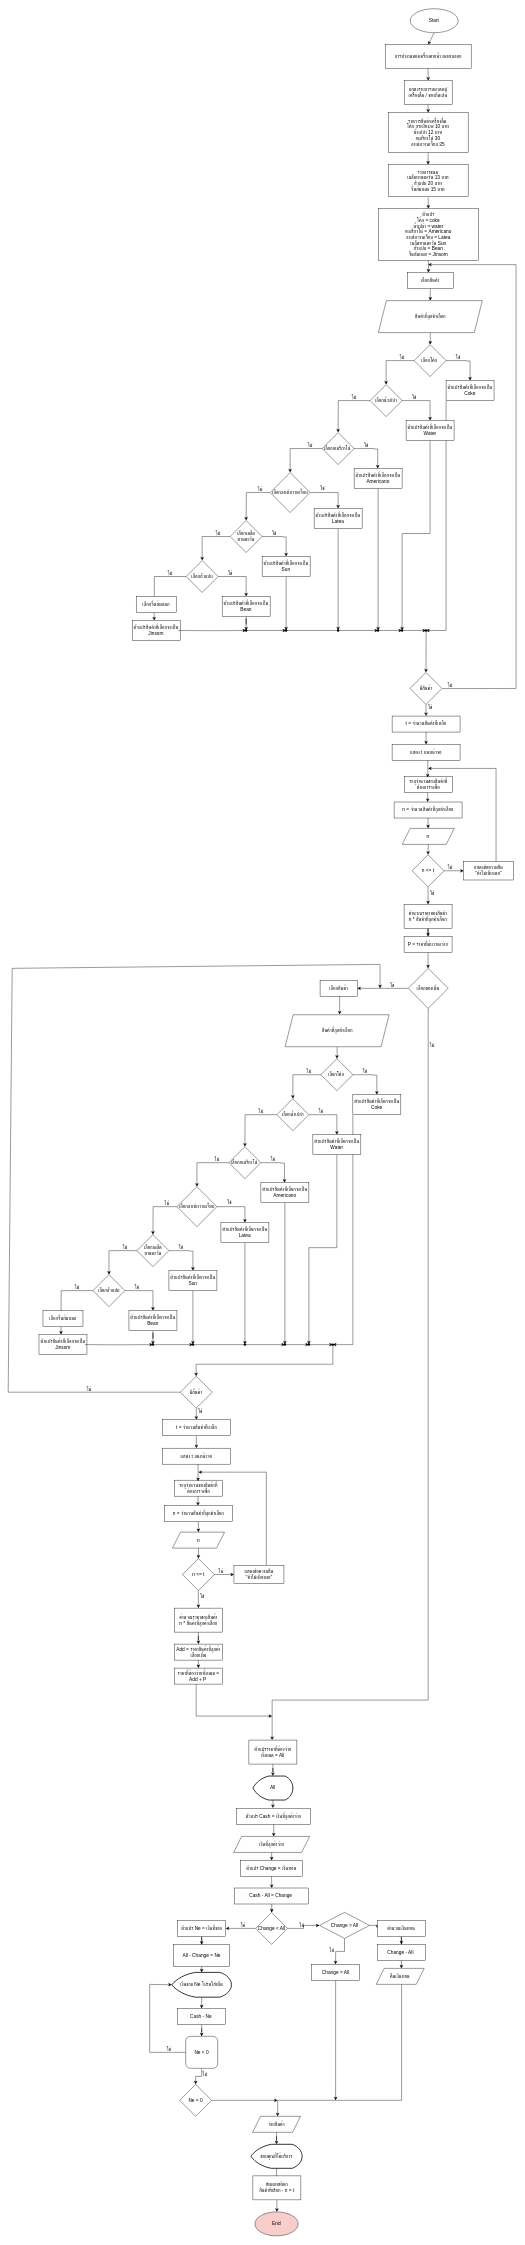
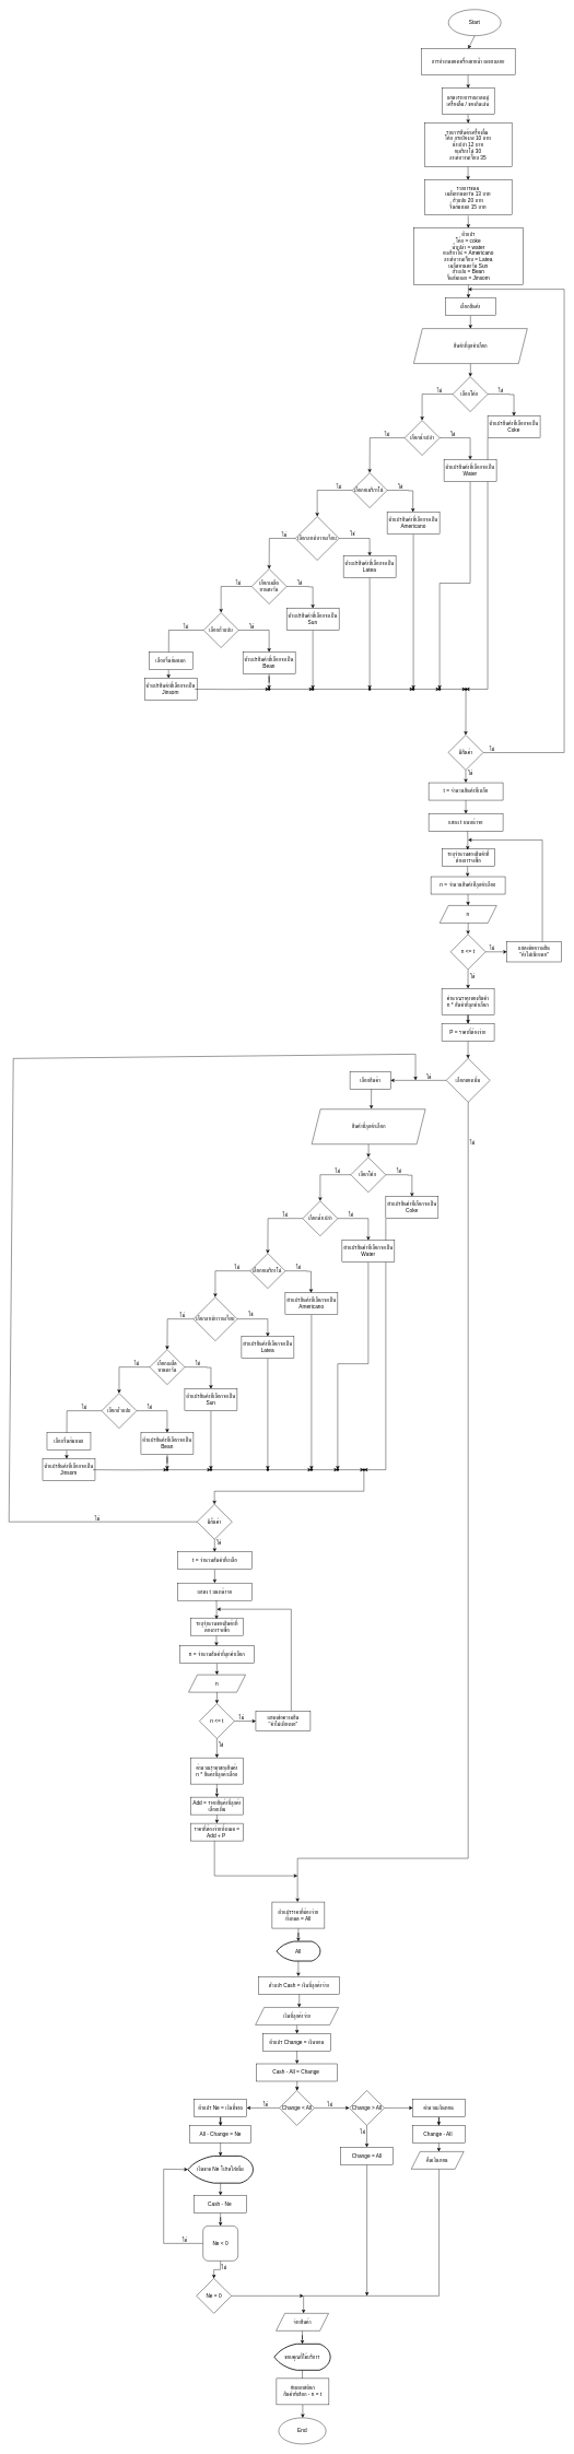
- <mxCell id="100" value="P = ราคาที่ต้หวานเจ่าย" style="rounded=0;whiteSpace=wrap;html=1;" vertex="1" parent="1"><mxGeometry x="1010.11" y="2340" width="120" height="40" as="geometry" /></mxCell>
+ <mxCell id="100" value="P = ราคาที่ต้องจ่าย" style="rounded=0;whiteSpace=wrap;html=1;" vertex="1" parent="1"><mxGeometry x="1010.11" y="2340" width="120" height="40" as="geometry" /></mxCell>
- <mxCell id="236" value="All" style="strokeWidth=2;html=1;shape=mxgraph.flowchart.display;whiteSpace=wrap;" vertex="1" parent="1"><mxGeometry x="632" y="4440" width="100" height="60" as="geometry" /></mxCell>
+ <mxCell id="236" value="All" style="strokeWidth=2;html=1;shape=mxgraph.flowchart.display;whiteSpace=wrap;" vertex="1" parent="1"><mxGeometry x="632" y="4440" width="100" height="45" as="geometry" /></mxCell>
- <mxCell id="175" value="Change &amp;gt; All" style="rhombus;whiteSpace=wrap;html=1;" vertex="1" parent="1"><mxGeometry x="798.62" y="4781" width="125" height="65" as="geometry" /></mxCell>
+ <mxCell id="175" value="Change &amp;gt; All" style="rhombus;whiteSpace=wrap;html=1;" vertex="1" parent="1"><mxGeometry x="798.62" y="4781" width="80" height="80" as="geometry" /></mxCell>
- <mxCell id="184" value="All - Change = Ne" style="whiteSpace=wrap;html=1;rounded=0;" vertex="1" parent="1"><mxGeometry x="433.86" y="4862" width="140" height="55" as="geometry" /></mxCell>
+ <mxCell id="184" value="All - Change = Ne" style="whiteSpace=wrap;html=1;rounded=0;" vertex="1" parent="1"><mxGeometry x="433.86" y="4862" width="140" height="39" as="geometry" /></mxCell>
- <mxCell id="245" value="End" style="ellipse;whiteSpace=wrap;html=1;fillColor=#f8cecc;" vertex="1" parent="1"><mxGeometry x="637.05" y="5530" width="108.11" height="60" as="geometry" /></mxCell>
+ <mxCell id="245" value="End" style="ellipse;whiteSpace=wrap;html=1;" vertex="1" parent="1"><mxGeometry x="637.05" y="5530" width="108.11" height="60" as="geometry" /></mxCell>
